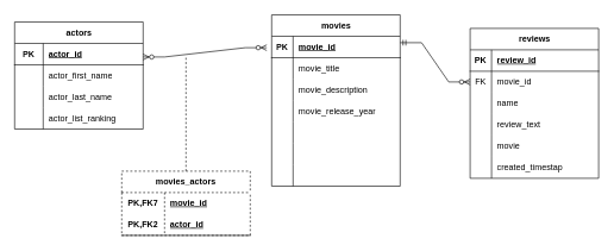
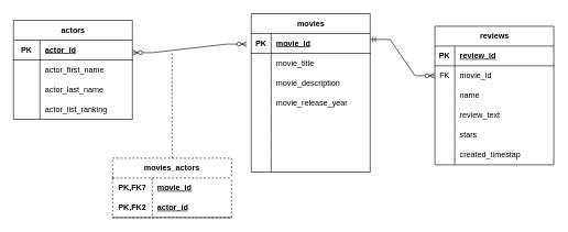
- <mxCell id="39" value="movie" style="shape=partialRectangle;connectable=0;fillColor=none;top=0;left=0;bottom=0;right=0;align=left;spacingLeft=6;overflow=hidden;whiteSpace=wrap;html=1;" parent="37" vertex="1"><mxGeometry x="30" width="150" height="30" as="geometry"><mxRectangle width="150" height="30" as="alternateBounds" /></mxGeometry></mxCell>
+ <mxCell id="39" value="stars" style="shape=partialRectangle;connectable=0;fillColor=none;top=0;left=0;bottom=0;right=0;align=left;spacingLeft=6;overflow=hidden;whiteSpace=wrap;html=1;" parent="37" vertex="1"><mxGeometry x="30" width="150" height="30" as="geometry"><mxRectangle width="150" height="30" as="alternateBounds" /></mxGeometry></mxCell>
